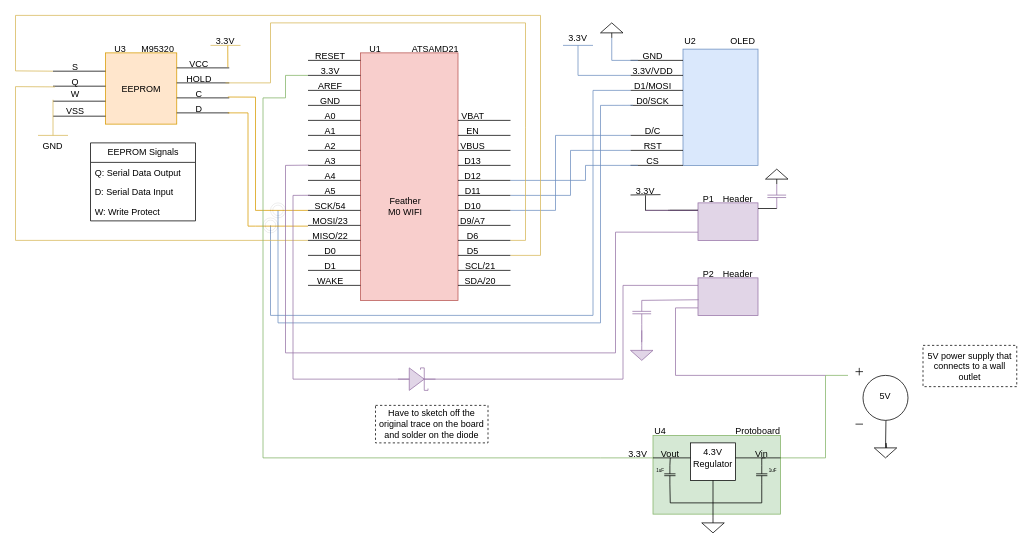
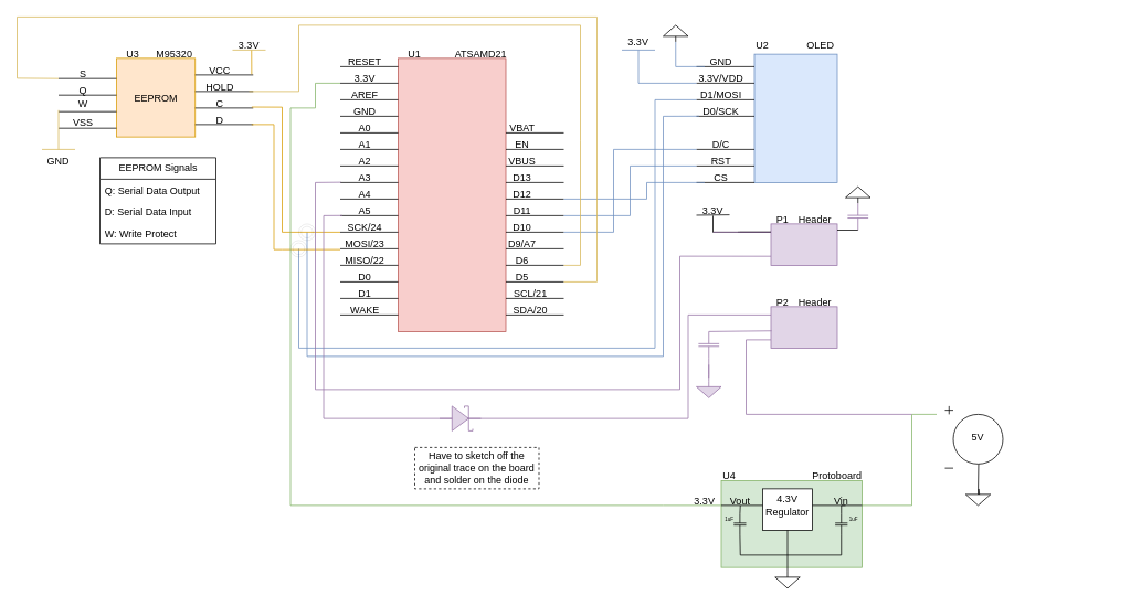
- <mxCell id="56" value="SCK/54" style="text;html=1;strokeColor=none;fillColor=none;align=center;verticalAlign=middle;whiteSpace=wrap;rounded=0;" parent="1" vertex="1"><mxGeometry x="410" y="260" width="60" height="30" as="geometry" /></mxCell>
+ <mxCell id="56" value="SCK/24" style="text;html=1;strokeColor=none;fillColor=none;align=center;verticalAlign=middle;whiteSpace=wrap;rounded=0;" parent="1" vertex="1"><mxGeometry x="410" y="260" width="60" height="30" as="geometry" /></mxCell>
- <mxCell id="31" value="Feather M0 WIFI" style="text;html=1;strokeColor=none;fillColor=none;align=center;verticalAlign=middle;whiteSpace=wrap;rounded=0;" parent="1" vertex="1"><mxGeometry x="510" y="260" width="60" height="30" as="geometry" /></mxCell>
- <mxCell id="112" value="" style="endArrow=none;html=1;rounded=0;exitX=0.158;exitY=0.178;exitDx=0;exitDy=0;exitPerimeter=0;entryX=0;entryY=0;entryDx=0;entryDy=0;fillColor=#fff2cc;strokeColor=#d6b656;" parent="1" source="97" target="59" edge="1"><mxGeometry width="50" height="50" relative="1" as="geometry"><mxPoint x="340" y="190" as="sourcePoint" /><mxPoint x="390" y="140" as="targetPoint" /><Array as="points"><mxPoint x="20" y="115" /><mxPoint x="20" y="320" /></Array></mxGeometry></mxCell>
- <mxCell id="155" value="5V power supply that connects to a wall outlet" style="text;html=1;strokeColor=default;fillColor=none;align=center;verticalAlign=middle;whiteSpace=wrap;rounded=0;dashed=1;" parent="1" vertex="1"><mxGeometry x="1230" y="460" width="125" height="55" as="geometry" /></mxCell>
